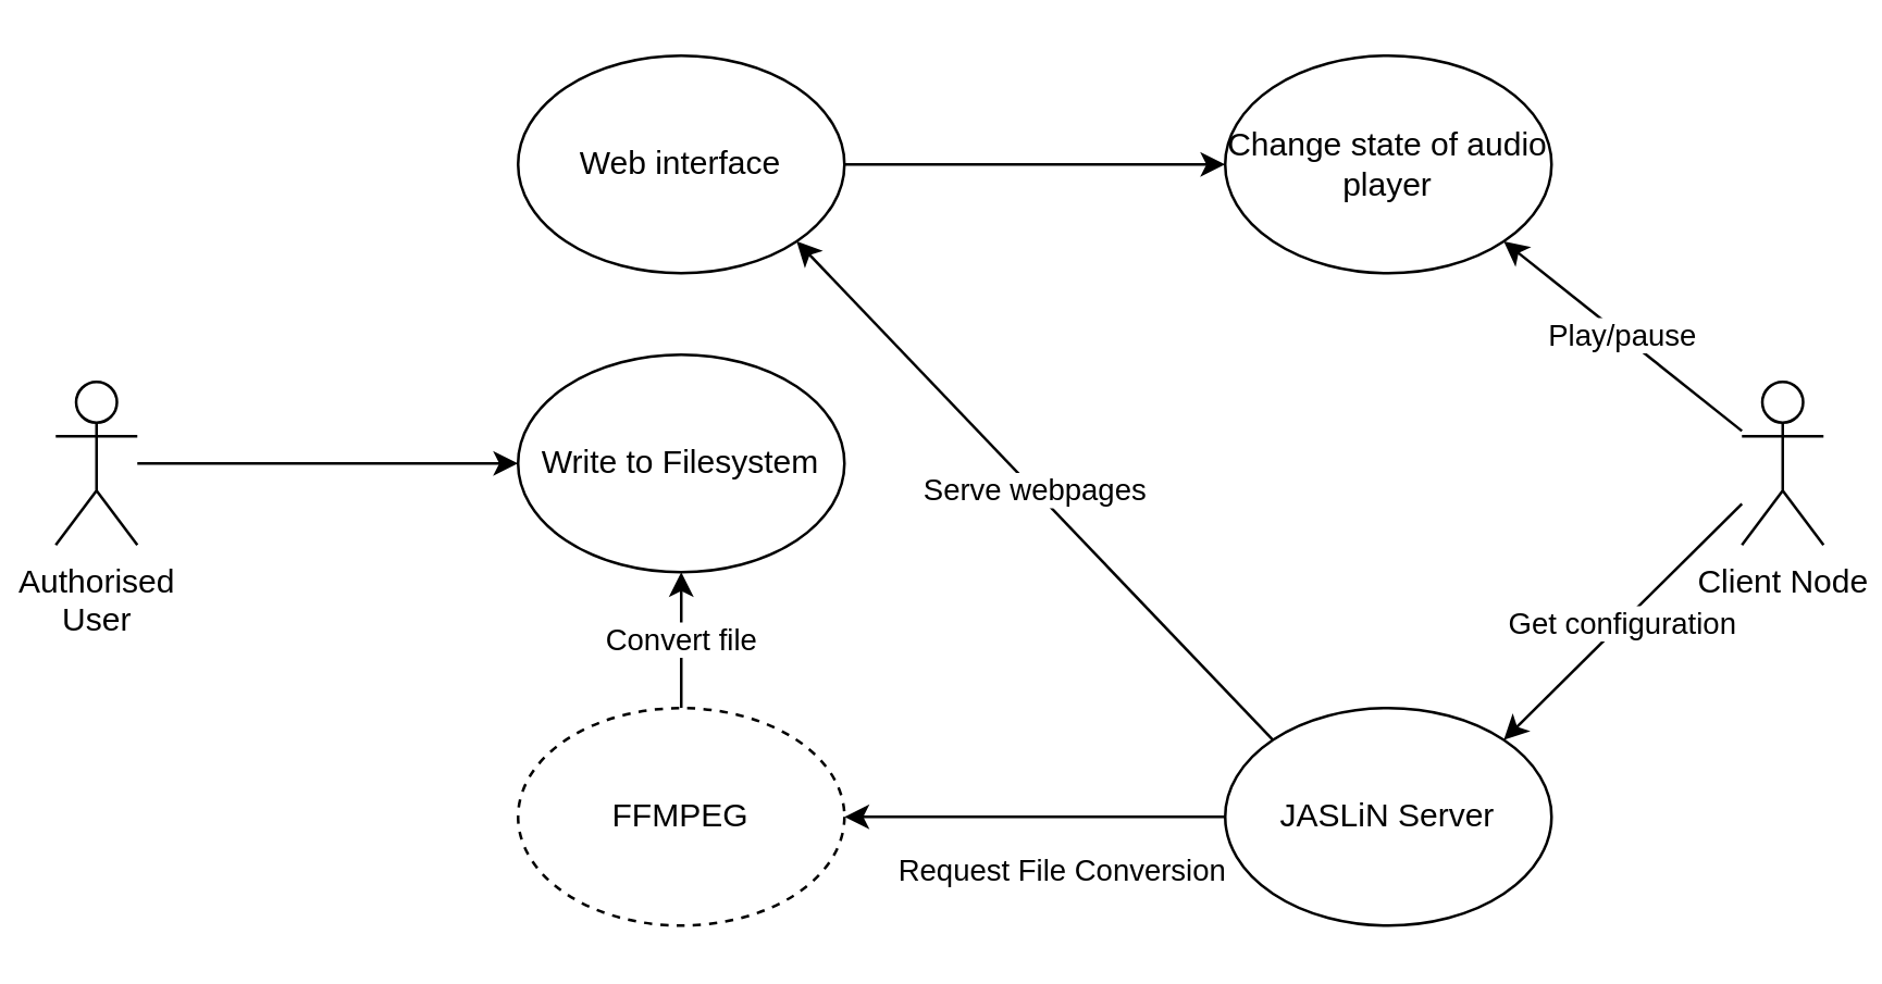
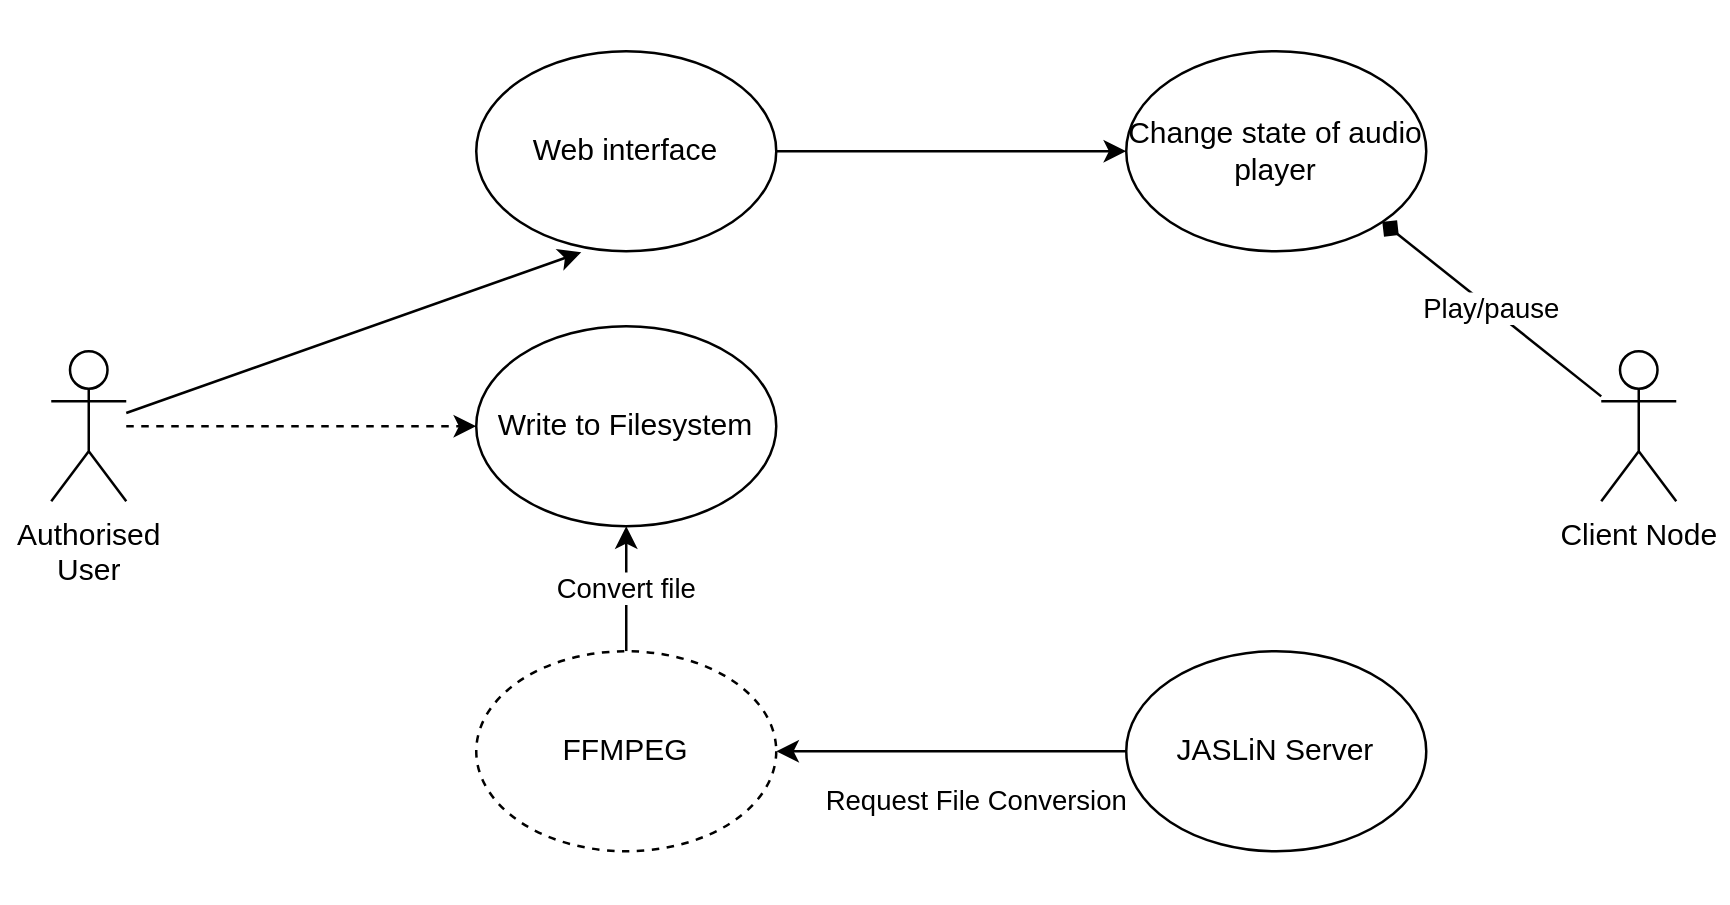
- <mxCell id="13" value="Play/pause" style="edgeStyle=none;rounded=0;orthogonalLoop=1;jettySize=auto;html=1;entryX=1;entryY=1;entryDx=0;entryDy=0;startArrow=none;startFill=0;endArrow=classic;endFill=1;" edge="1" parent="1" source="14" target="11"><mxGeometry relative="1" as="geometry" /></mxCell>
+ <mxCell id="13" value="Play/pause" style="edgeStyle=none;rounded=0;orthogonalLoop=1;jettySize=auto;html=1;entryX=1;entryY=1;entryDx=0;entryDy=0;startArrow=none;startFill=0;endArrow=diamond;endFill=1;" edge="1" parent="1" source="14" target="11"><mxGeometry relative="1" as="geometry" /></mxCell>
+ <mxCell id="5" style="edgeStyle=none;rounded=0;orthogonalLoop=1;jettySize=auto;html=1;entryX=0.35;entryY=1.005;entryDx=0;entryDy=0;entryPerimeter=0;" edge="1" parent="1" source="6" target="3"><mxGeometry relative="1" as="geometry" /></mxCell>
- <mxCell id="4" style="edgeStyle=none;rounded=0;orthogonalLoop=1;jettySize=auto;html=1;entryX=0;entryY=0.5;entryDx=0;entryDy=0;" edge="1" parent="1" source="6" target="7"><mxGeometry relative="1" as="geometry" /></mxCell>
+ <mxCell id="4" style="edgeStyle=none;rounded=0;orthogonalLoop=1;jettySize=auto;html=1;entryX=0;entryY=0.5;entryDx=0;entryDy=0;dashed=1;" edge="1" parent="1" source="6" target="7"><mxGeometry relative="1" as="geometry" /></mxCell>
- <mxCell id="8" value="Serve webpages" style="edgeStyle=none;rounded=0;orthogonalLoop=1;jettySize=auto;html=1;exitX=0;exitY=0;exitDx=0;exitDy=0;entryX=1;entryY=1;entryDx=0;entryDy=0;" edge="1" parent="1" source="10" target="3"><mxGeometry relative="1" as="geometry" /></mxCell>
- <mxCell id="12" value="Get configuration" style="edgeStyle=none;rounded=0;orthogonalLoop=1;jettySize=auto;html=1;entryX=1;entryY=0;entryDx=0;entryDy=0;startArrow=none;startFill=0;endArrow=classic;endFill=1;" edge="1" parent="1" source="14" target="10"><mxGeometry relative="1" as="geometry" /></mxCell>
